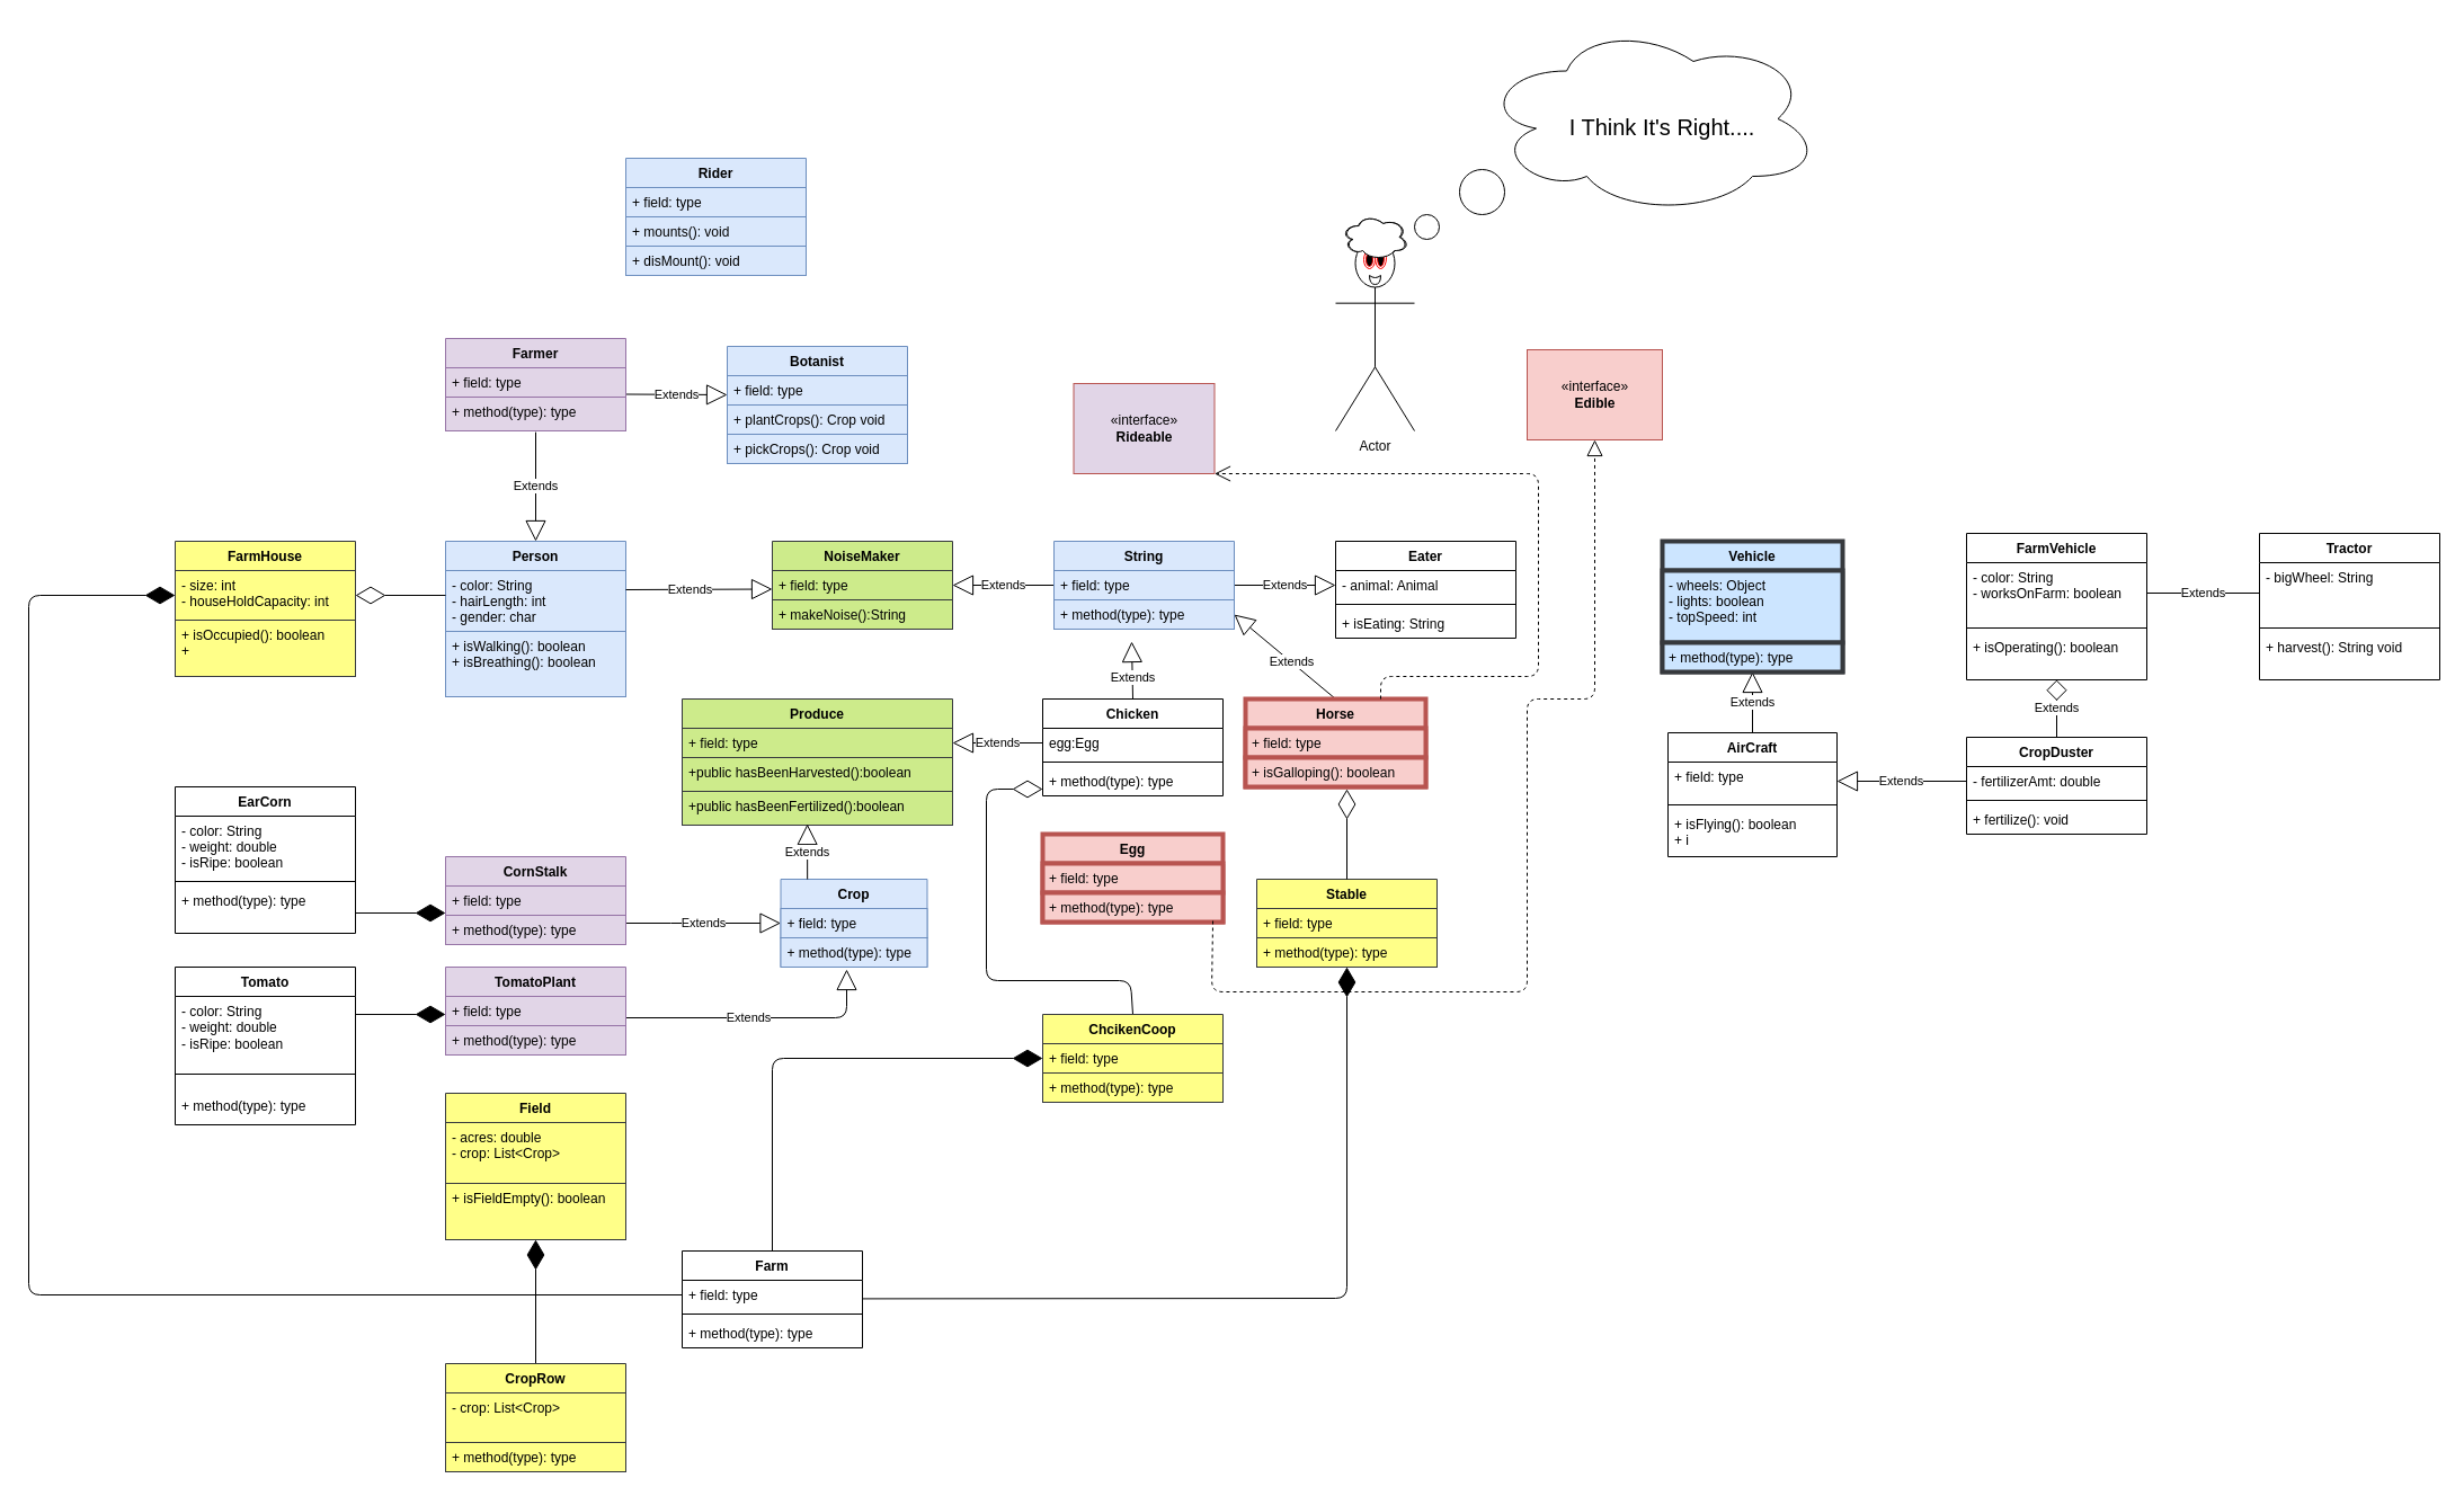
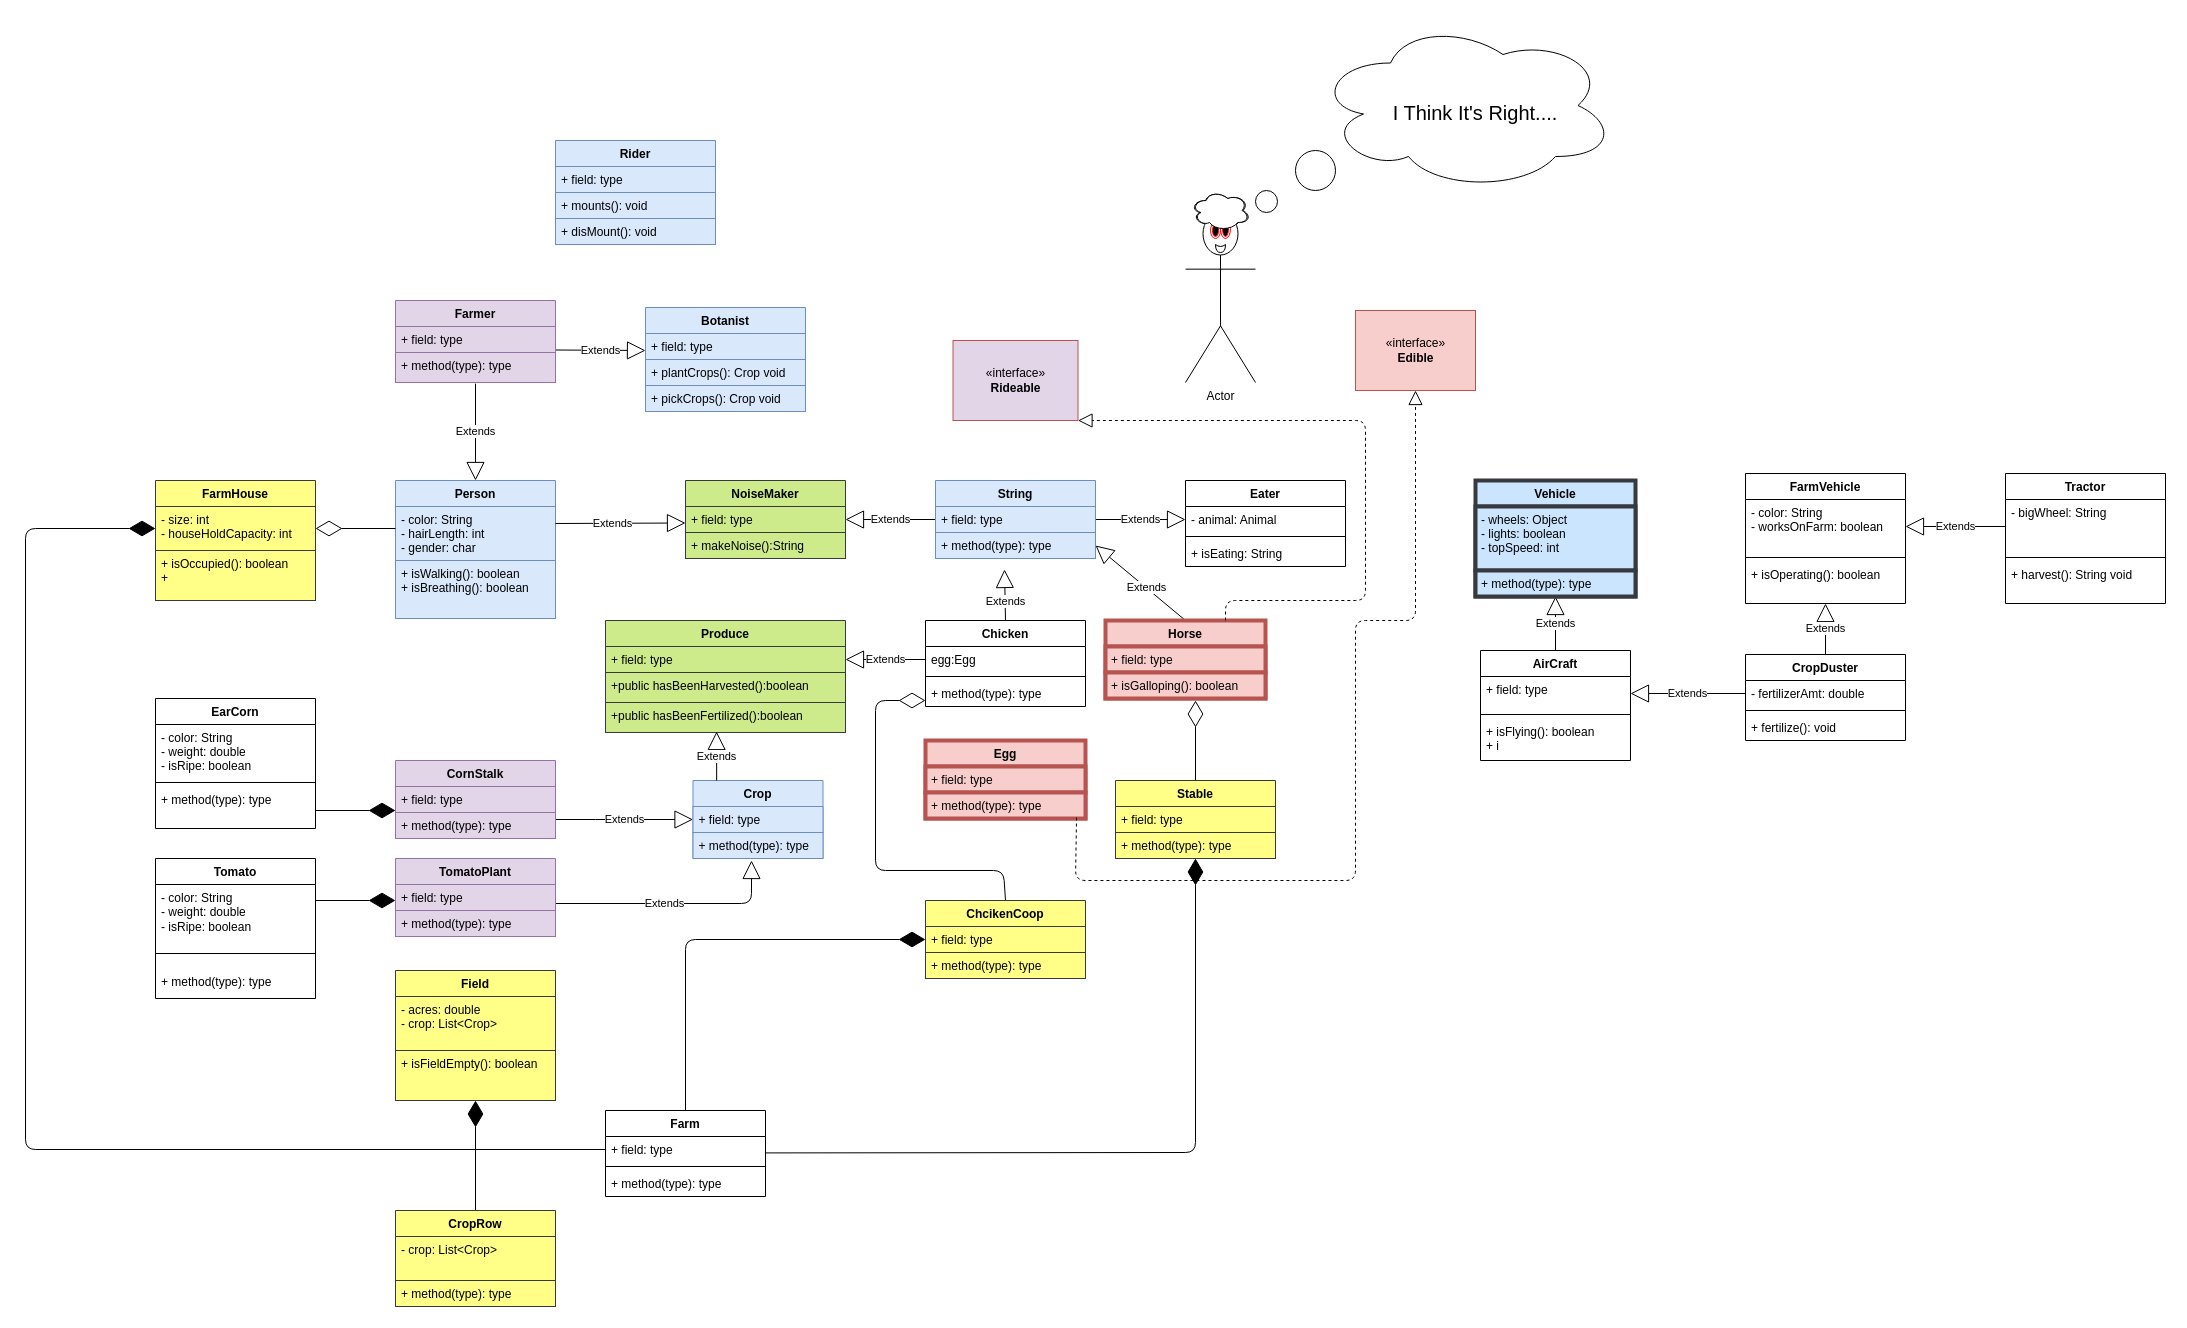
- <mxCell id="50" value="" style="endArrow=open;dashed=1;endFill=0;endSize=12;html=1;exitX=0.75;exitY=0;exitDx=0;exitDy=0;entryX=1;entryY=1;entryDx=0;entryDy=0;" parent="1" source="17" target="8" edge="1"><mxGeometry width="160" relative="1" as="geometry"><mxPoint x="1180" y="580" as="sourcePoint" /><mxPoint x="1340" y="580" as="targetPoint" /><Array as="points"><mxPoint x="1220" y="600" /><mxPoint x="1360" y="600" /><mxPoint x="1360" y="420" /></Array></mxGeometry></mxCell>
+ <mxCell id="50" value="" style="endArrow=block;dashed=1;endFill=0;endSize=12;html=1;exitX=0.75;exitY=0;exitDx=0;exitDy=0;entryX=1;entryY=1;entryDx=0;entryDy=0;" parent="1" source="17" target="8" edge="1"><mxGeometry width="160" relative="1" as="geometry"><mxPoint x="1180" y="580" as="sourcePoint" /><mxPoint x="1340" y="580" as="targetPoint" /><Array as="points"><mxPoint x="1220" y="600" /><mxPoint x="1360" y="600" /><mxPoint x="1360" y="420" /></Array></mxGeometry></mxCell>
- <mxCell id="93" value="Extends" style="endArrow=none;endSize=16;endFill=0;html=1;entryX=1;entryY=0.5;entryDx=0;entryDy=0;exitX=0;exitY=0.5;exitDx=0;exitDy=0;" edge="1" parent="1" source="111" target="107"><mxGeometry width="160" relative="1" as="geometry"><mxPoint x="2020" y="536.5" as="sourcePoint" /><mxPoint x="2180" y="536.5" as="targetPoint" /></mxGeometry></mxCell>
+ <mxCell id="93" value="Extends" style="endArrow=block;endSize=16;endFill=0;html=1;entryX=1;entryY=0.5;entryDx=0;entryDy=0;exitX=0;exitY=0.5;exitDx=0;exitDy=0;" edge="1" parent="1" source="111" target="107"><mxGeometry width="160" relative="1" as="geometry"><mxPoint x="2020" y="536.5" as="sourcePoint" /><mxPoint x="2180" y="536.5" as="targetPoint" /></mxGeometry></mxCell>
- <mxCell id="85" value="Extends" style="endArrow=diamond;endSize=16;endFill=0;html=1;exitX=0.5;exitY=0;exitDx=0;exitDy=0;" edge="1" parent="1" source="102" target="109"><mxGeometry width="160" relative="1" as="geometry"><mxPoint x="1800" y="610" as="sourcePoint" /><mxPoint x="1960" y="610" as="targetPoint" /></mxGeometry></mxCell>
+ <mxCell id="85" value="Extends" style="endArrow=block;endSize=16;endFill=0;html=1;exitX=0.5;exitY=0;exitDx=0;exitDy=0;" edge="1" parent="1" source="102" target="109"><mxGeometry width="160" relative="1" as="geometry"><mxPoint x="1800" y="610" as="sourcePoint" /><mxPoint x="1960" y="610" as="targetPoint" /></mxGeometry></mxCell>
